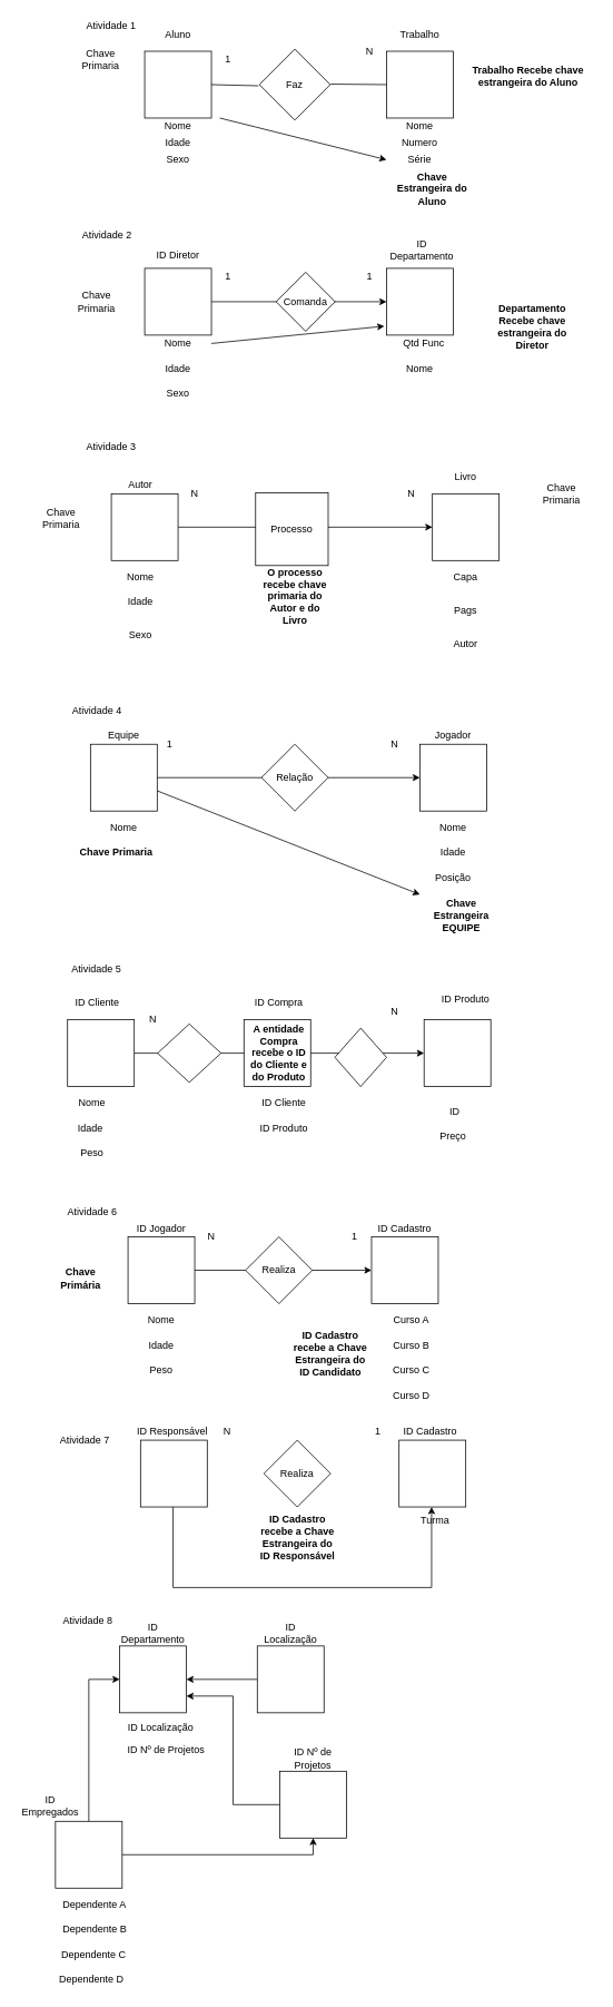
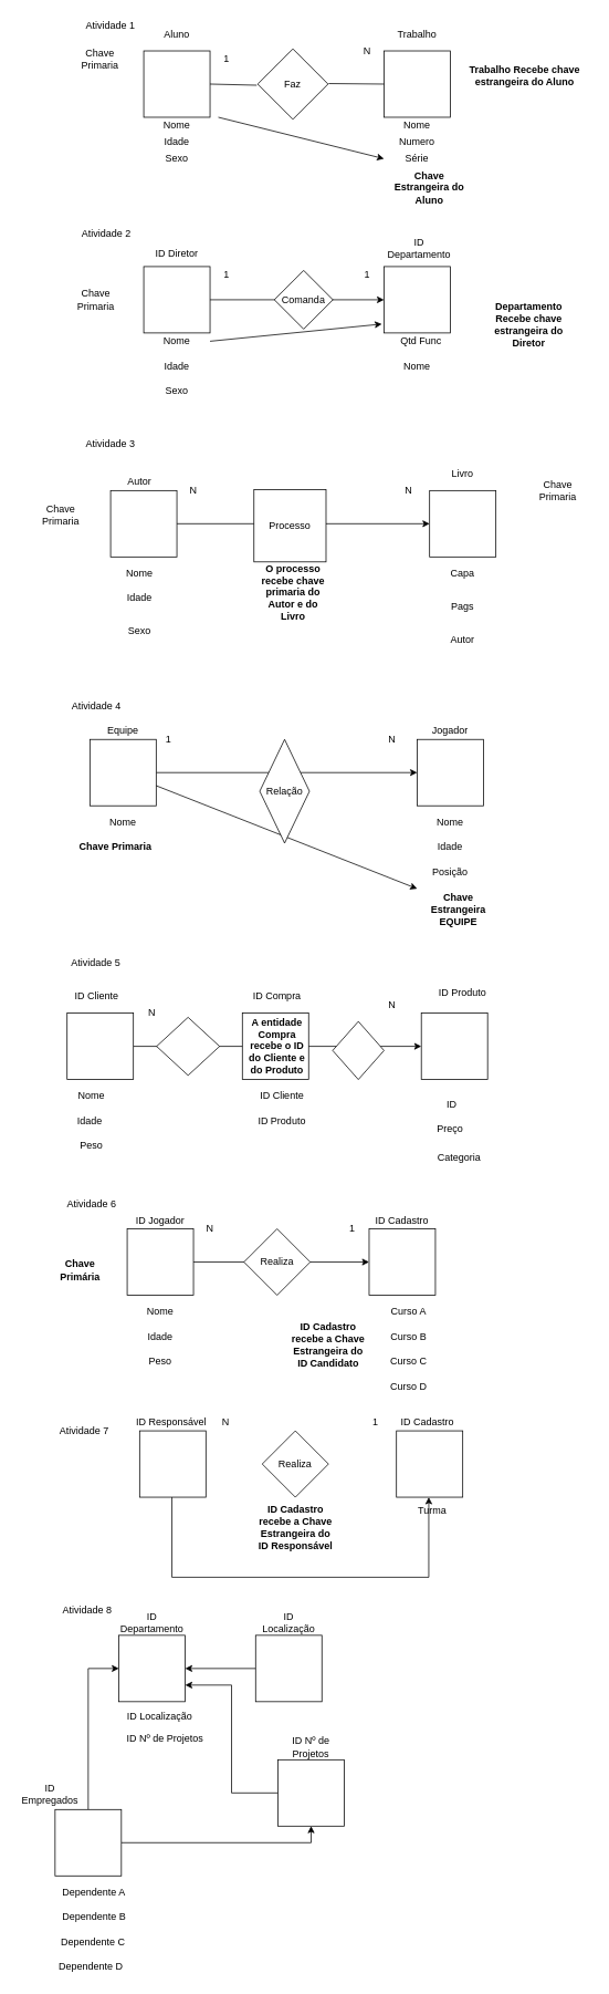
- <mxCell id="99" value="Relação" style="rhombus;whiteSpace=wrap;html=1;" vertex="1" parent="1"><mxGeometry x="313" y="890" width="80" height="80" as="geometry" /></mxCell>
+ <mxCell id="99" value="Relação" style="rhombus;whiteSpace=wrap;html=1;" vertex="1" parent="1"><mxGeometry x="313" y="890" width="60" height="125" as="geometry" /></mxCell>
+ <mxCell id="86" value="Categoria" style="text;html=1;strokeColor=none;fillColor=none;align=center;verticalAlign=middle;whiteSpace=wrap;rounded=0;" vertex="1" parent="1"><mxGeometry x="525" y="1380" width="58" height="30" as="geometry" /></mxCell>
